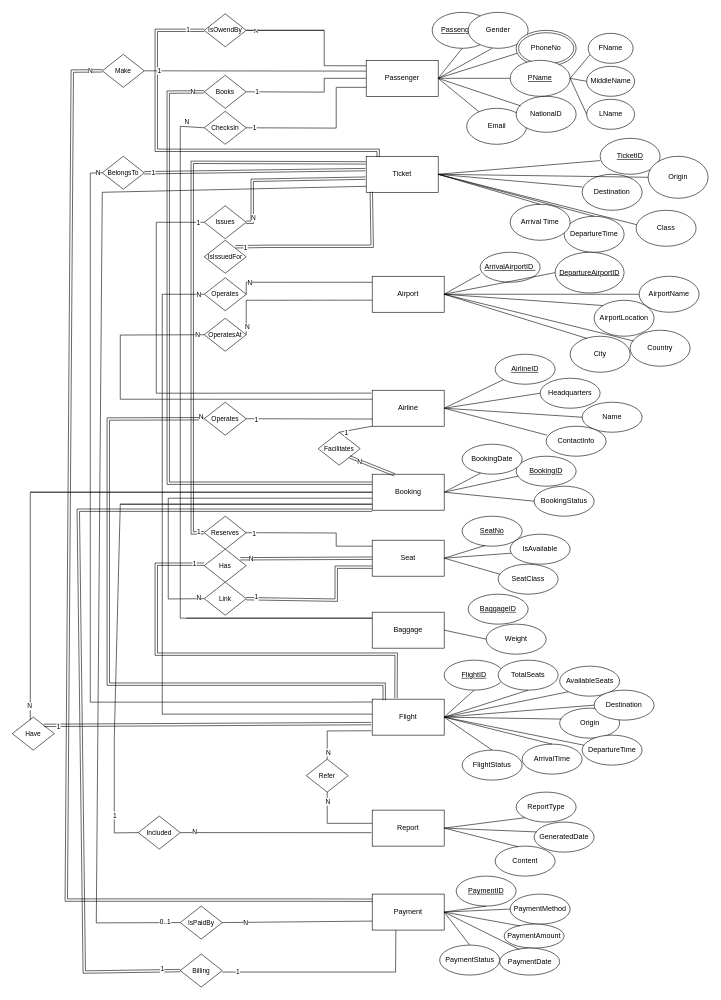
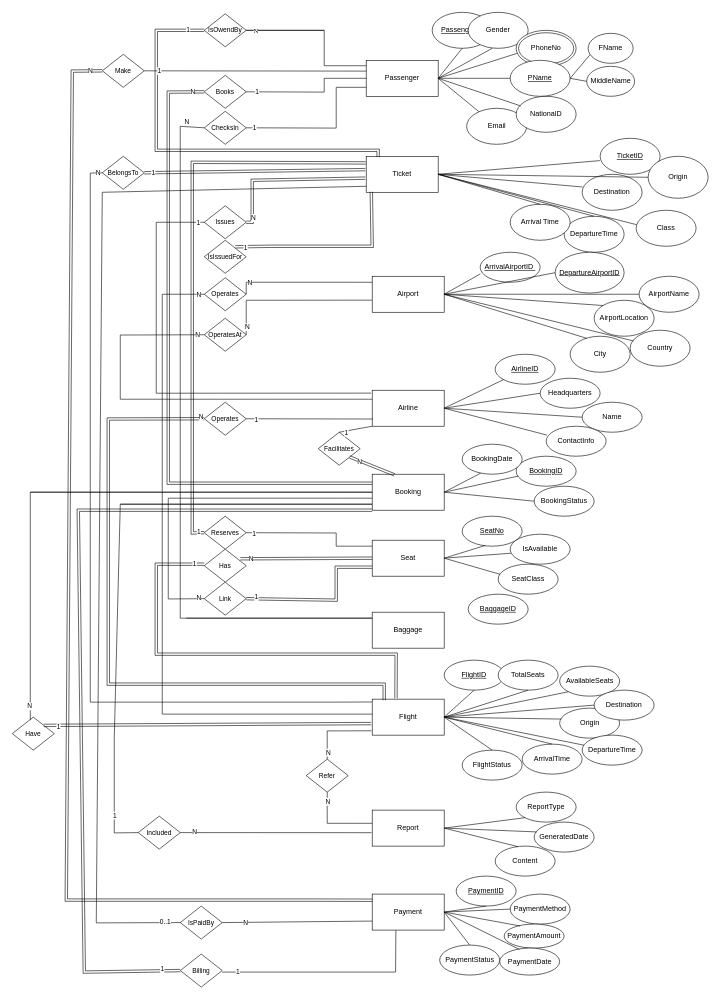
- <mxCell id="20" value="" style="endArrow=none;html=1;rounded=0;entryX=1;entryY=0.5;entryDx=0;entryDy=0;exitX=0;exitY=0.5;exitDx=0;exitDy=0;" edge="1" parent="1" source="17" target="8"><mxGeometry width="50" height="50" relative="1" as="geometry"><mxPoint x="987" y="217" as="sourcePoint" /><mxPoint x="960" y="240" as="targetPoint" /></mxGeometry></mxCell>
- <mxCell id="17" value="LName" style="ellipse;whiteSpace=wrap;html=1;" vertex="1" parent="1"><mxGeometry x="977.5" y="165" width="80" height="50" as="geometry" /></mxCell>
- <mxCell id="73" value="" style="endArrow=none;html=1;rounded=0;exitX=1;exitY=0.5;exitDx=0;exitDy=0;entryX=0;entryY=0.5;entryDx=0;entryDy=0;" edge="1" parent="1" source="70" target="72"><mxGeometry width="50" height="50" relative="1" as="geometry"><mxPoint x="790" y="1090" as="sourcePoint" /><mxPoint x="840" y="1040" as="targetPoint" /></mxGeometry></mxCell>
- <mxCell id="72" value="Weight" style="ellipse;whiteSpace=wrap;html=1;" vertex="1" parent="1"><mxGeometry x="810" y="1040" width="100" height="50" as="geometry" /></mxCell>
